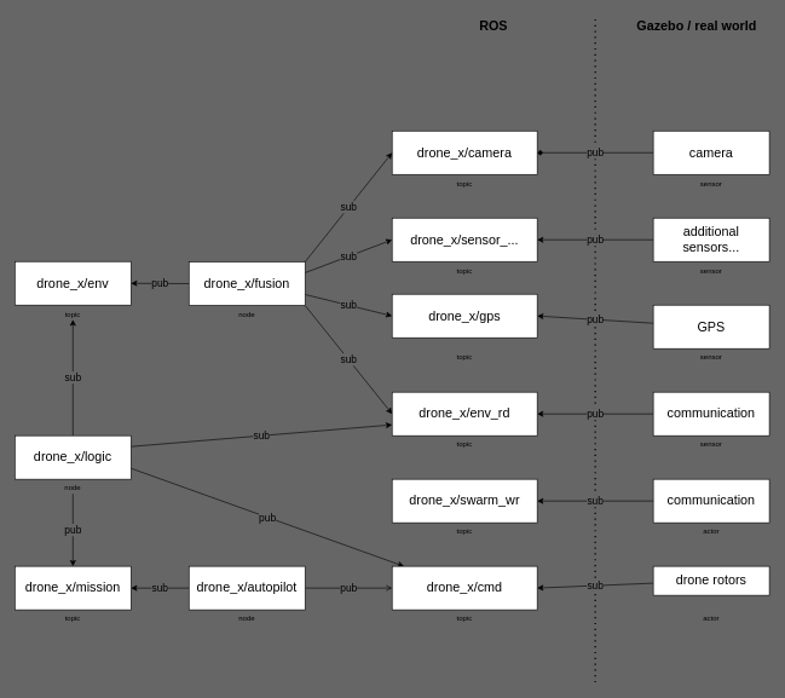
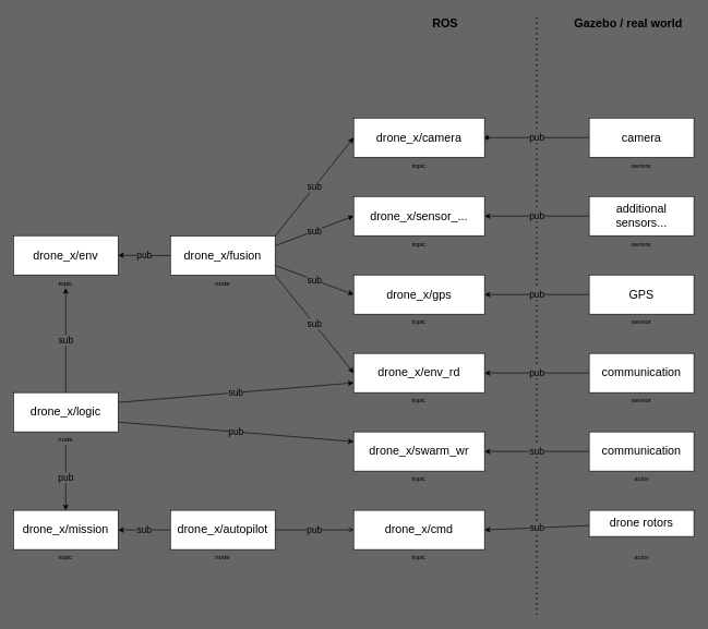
- <mxCell id="12" value="drone_x/gps" style="rounded=0;whiteSpace=wrap;html=1;fontSize=18;" vertex="1" parent="1"><mxGeometry x="540" y="405" width="200" height="60" as="geometry" /></mxCell>
+ <mxCell id="12" value="drone_x/gps" style="rounded=0;whiteSpace=wrap;html=1;fontSize=18;" vertex="1" parent="1"><mxGeometry x="540" y="420" width="200" height="60" as="geometry" /></mxCell>
- <mxCell id="43" value="pub" style="edgeStyle=none;html=1;exitX=1;exitY=0.75;exitDx=0;exitDy=0;fontSize=14;labelBackgroundColor=#666666;" edge="1" parent="1" source="45" target="52"><mxGeometry relative="1" as="geometry" /></mxCell>
+ <mxCell id="43" value="pub" style="edgeStyle=none;html=1;exitX=1;exitY=0.75;exitDx=0;exitDy=0;entryX=0;entryY=0.25;entryDx=0;entryDy=0;fontSize=14;labelBackgroundColor=#666666;" edge="1" parent="1" source="45" target="40"><mxGeometry relative="1" as="geometry" /></mxCell>
